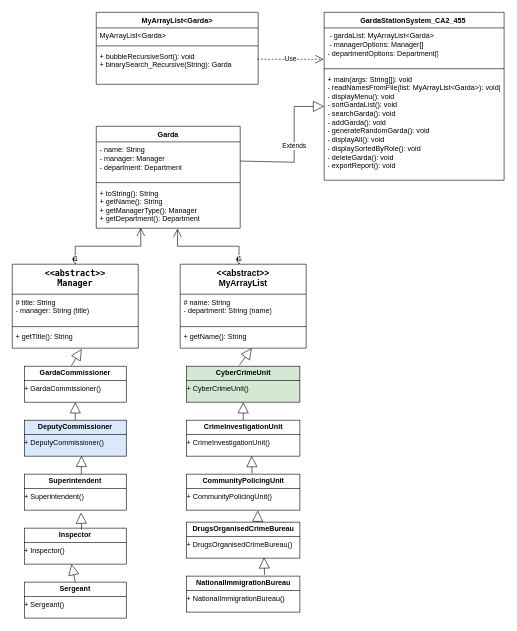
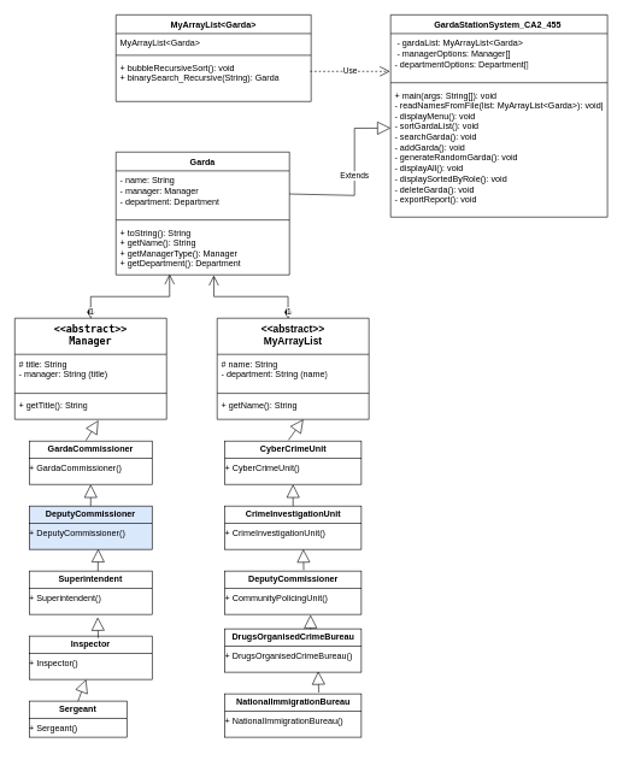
- <mxCell id="23" value="&lt;p style=&quot;margin:0px;margin-top:4px;text-align:center;&quot;&gt;&lt;b&gt;CyberCrimeUnit&lt;/b&gt;&lt;/p&gt;&lt;hr size=&quot;1&quot; style=&quot;border-style:solid;&quot;&gt;&lt;div style=&quot;height:2px;&quot;&gt;+&amp;nbsp;CyberCrimeUnit()&lt;/div&gt;" style="verticalAlign=top;align=left;overflow=fill;html=1;whiteSpace=wrap;fillColor=#d5e8d4;" vertex="1" parent="1"><mxGeometry x="310.5" y="610" width="189" height="60" as="geometry" /></mxCell>
+ <mxCell id="23" value="&lt;p style=&quot;margin:0px;margin-top:4px;text-align:center;&quot;&gt;&lt;b&gt;CyberCrimeUnit&lt;/b&gt;&lt;/p&gt;&lt;hr size=&quot;1&quot; style=&quot;border-style:solid;&quot;&gt;&lt;div style=&quot;height:2px;&quot;&gt;+&amp;nbsp;CyberCrimeUnit()&lt;/div&gt;" style="verticalAlign=top;align=left;overflow=fill;html=1;whiteSpace=wrap;" vertex="1" parent="1"><mxGeometry x="310.5" y="610" width="189" height="60" as="geometry" /></mxCell>
- <mxCell id="21" value="&lt;p style=&quot;margin:0px;margin-top:4px;text-align:center;&quot;&gt;&lt;b&gt;CommunityPolicingUnit&lt;/b&gt;&lt;/p&gt;&lt;hr size=&quot;1&quot; style=&quot;border-style:solid;&quot;&gt;&lt;div style=&quot;height:2px;&quot;&gt;+&amp;nbsp;CommunityPolicingUnit()&lt;/div&gt;" style="verticalAlign=top;align=left;overflow=fill;html=1;whiteSpace=wrap;" vertex="1" parent="1"><mxGeometry x="310.5" y="790" width="189" height="60" as="geometry" /></mxCell>
+ <mxCell id="21" value="&lt;p style=&quot;margin:0px;margin-top:4px;text-align:center;&quot;&gt;&lt;b&gt;DeputyCommissioner&lt;/b&gt;&lt;/p&gt;&lt;hr size=&quot;1&quot; style=&quot;border-style:solid;&quot;&gt;&lt;div style=&quot;height:2px;&quot;&gt;+&amp;nbsp;CommunityPolicingUnit()&lt;/div&gt;" style="verticalAlign=top;align=left;overflow=fill;html=1;whiteSpace=wrap;" vertex="1" parent="1"><mxGeometry x="310.5" y="790" width="189" height="60" as="geometry" /></mxCell>
- <mxCell id="18" value="&lt;p style=&quot;margin:0px;margin-top:4px;text-align:center;&quot;&gt;&lt;b&gt;Sergeant&lt;/b&gt;&lt;/p&gt;&lt;hr size=&quot;1&quot; style=&quot;border-style:solid;&quot;&gt;&lt;div style=&quot;height:2px;&quot;&gt;+&amp;nbsp;Sergeant()&lt;/div&gt;" style="verticalAlign=top;align=left;overflow=fill;html=1;whiteSpace=wrap;" vertex="1" parent="1"><mxGeometry x="40" y="970" width="170" height="60" as="geometry" /></mxCell>
+ <mxCell id="18" value="&lt;p style=&quot;margin:0px;margin-top:4px;text-align:center;&quot;&gt;&lt;b&gt;Sergeant&lt;/b&gt;&lt;/p&gt;&lt;hr size=&quot;1&quot; style=&quot;border-style:solid;&quot;&gt;&lt;div style=&quot;height:2px;&quot;&gt;+&amp;nbsp;Sergeant()&lt;/div&gt;" style="verticalAlign=top;align=left;overflow=fill;html=1;whiteSpace=wrap;" vertex="1" parent="1"><mxGeometry x="40" y="970" width="135" height="50" as="geometry" /></mxCell>
